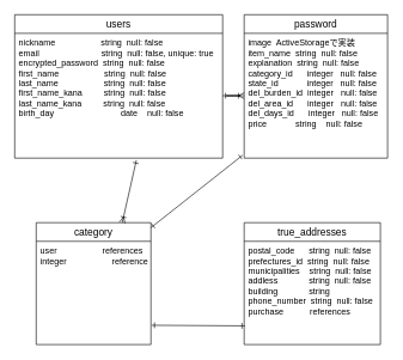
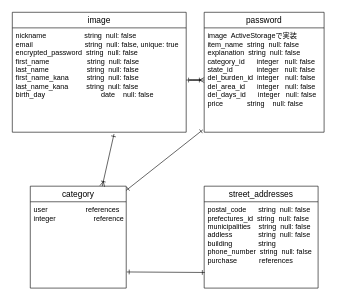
- <mxCell id="2" value="users" style="swimlane;fontStyle=0;childLayout=stackLayout;horizontal=1;startSize=26;horizontalStack=0;resizeParent=1;resizeParentMax=0;resizeLast=0;collapsible=1;marginBottom=0;align=center;fontSize=14;" vertex="1" parent="1"><mxGeometry x="20" y="20" width="290" height="200" as="geometry" /></mxCell>
+ <mxCell id="2" value="image" style="swimlane;fontStyle=0;childLayout=stackLayout;horizontal=1;startSize=26;horizontalStack=0;resizeParent=1;resizeParentMax=0;resizeLast=0;collapsible=1;marginBottom=0;align=center;fontSize=14;" vertex="1" parent="1"><mxGeometry x="20" y="20" width="290" height="200" as="geometry" /></mxCell>
- <mxCell id="8" value="true_addresses" style="swimlane;fontStyle=0;childLayout=stackLayout;horizontal=1;startSize=26;horizontalStack=0;resizeParent=1;resizeParentMax=0;resizeLast=0;collapsible=1;marginBottom=0;align=center;fontSize=14;" vertex="1" parent="1"><mxGeometry x="340" y="310" width="190" height="170" as="geometry" /></mxCell>
+ <mxCell id="8" value="street_addresses" style="swimlane;fontStyle=0;childLayout=stackLayout;horizontal=1;startSize=26;horizontalStack=0;resizeParent=1;resizeParentMax=0;resizeLast=0;collapsible=1;marginBottom=0;align=center;fontSize=14;" vertex="1" parent="1"><mxGeometry x="340" y="310" width="190" height="170" as="geometry" /></mxCell>
